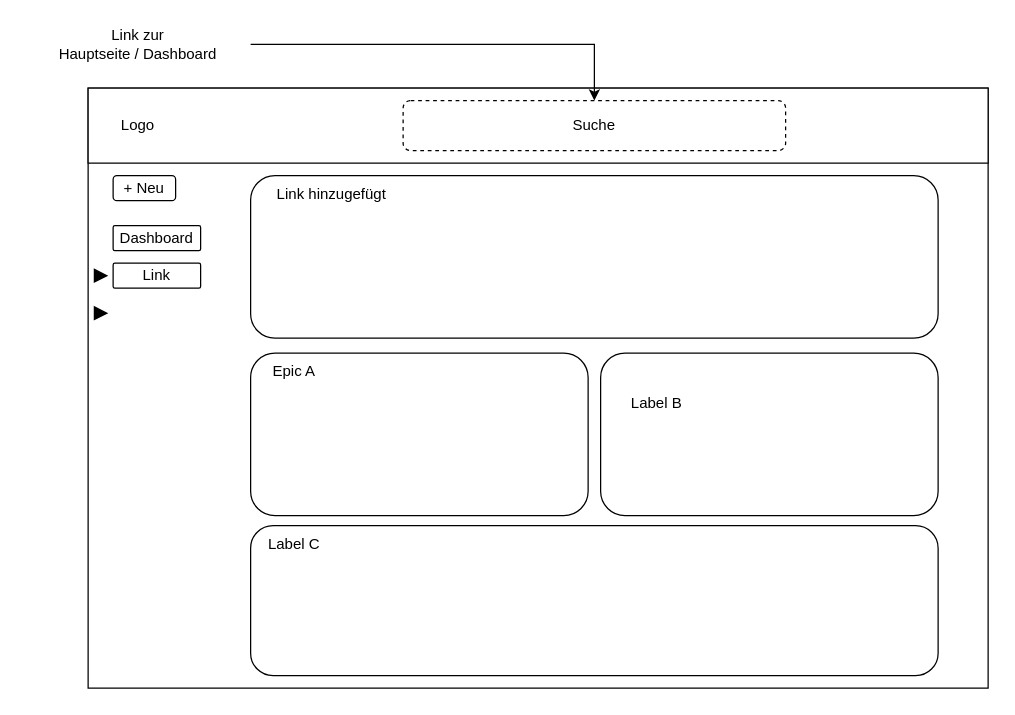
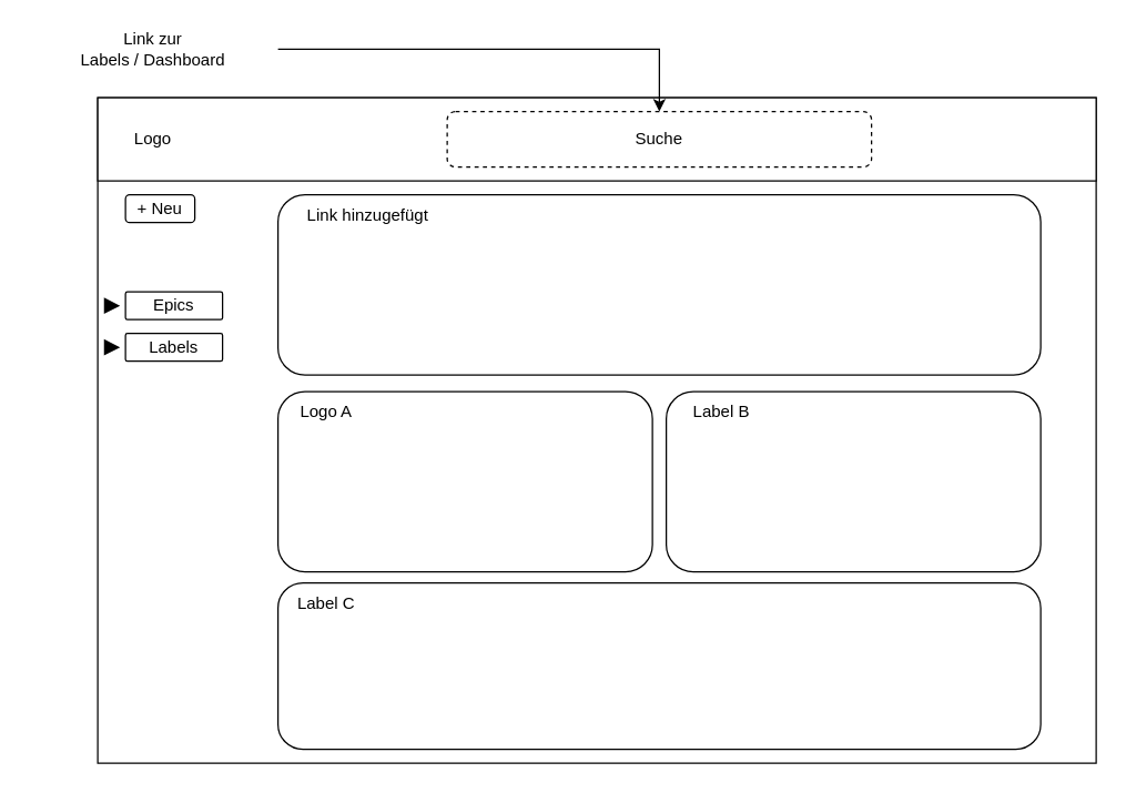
- <mxCell id="6" value="Link zur &lt;br&gt;Hauptseite / Dashboard" style="text;html=1;strokeColor=none;fillColor=none;align=center;verticalAlign=middle;whiteSpace=wrap;rounded=0;" parent="1" vertex="1"><mxGeometry x="20" y="20" width="180" height="30" as="geometry" /></mxCell>
+ <mxCell id="6" value="Link zur &lt;br&gt;Labels / Dashboard" style="text;html=1;strokeColor=none;fillColor=none;align=center;verticalAlign=middle;whiteSpace=wrap;rounded=0;" parent="1" vertex="1"><mxGeometry x="20" y="20" width="180" height="30" as="geometry" /></mxCell>
- <mxCell id="9" value="Dashboard" style="rounded=1;whiteSpace=wrap;html=1;arcSize=7;" parent="1" vertex="1"><mxGeometry x="90" y="180" width="70" height="20" as="geometry" /></mxCell>
- <mxCell id="10" value="Link" style="rounded=1;whiteSpace=wrap;html=1;arcSize=7;" parent="1" vertex="1"><mxGeometry x="90" y="210" width="70" height="20" as="geometry" /></mxCell>
+ <mxCell id="10" value="Epics" style="rounded=1;whiteSpace=wrap;html=1;arcSize=7;" parent="1" vertex="1"><mxGeometry x="90" y="210" width="70" height="20" as="geometry" /></mxCell>
+ <mxCell id="11" value="Labels" style="rounded=1;whiteSpace=wrap;html=1;arcSize=7;" parent="1" vertex="1"><mxGeometry x="90" y="240" width="70" height="20" as="geometry" /></mxCell>
- <mxCell id="16" value="Epic A" style="text;html=1;strokeColor=none;fillColor=none;align=center;verticalAlign=middle;whiteSpace=wrap;rounded=0;" parent="1" vertex="1"><mxGeometry x="200" y="282" width="70" height="30" as="geometry" /></mxCell>
+ <mxCell id="16" value="Logo A" style="text;html=1;strokeColor=none;fillColor=none;align=center;verticalAlign=middle;whiteSpace=wrap;rounded=0;" parent="1" vertex="1"><mxGeometry x="200" y="282" width="70" height="30" as="geometry" /></mxCell>
- <mxCell id="17" value="Label B" style="text;html=1;strokeColor=none;fillColor=none;align=center;verticalAlign=middle;whiteSpace=wrap;rounded=0;" parent="1" vertex="1"><mxGeometry x="485" y="307" width="80" height="30" as="geometry" /></mxCell>
+ <mxCell id="17" value="Label B" style="text;html=1;strokeColor=none;fillColor=none;align=center;verticalAlign=middle;whiteSpace=wrap;rounded=0;" parent="1" vertex="1"><mxGeometry x="480" y="282" width="80" height="30" as="geometry" /></mxCell>
